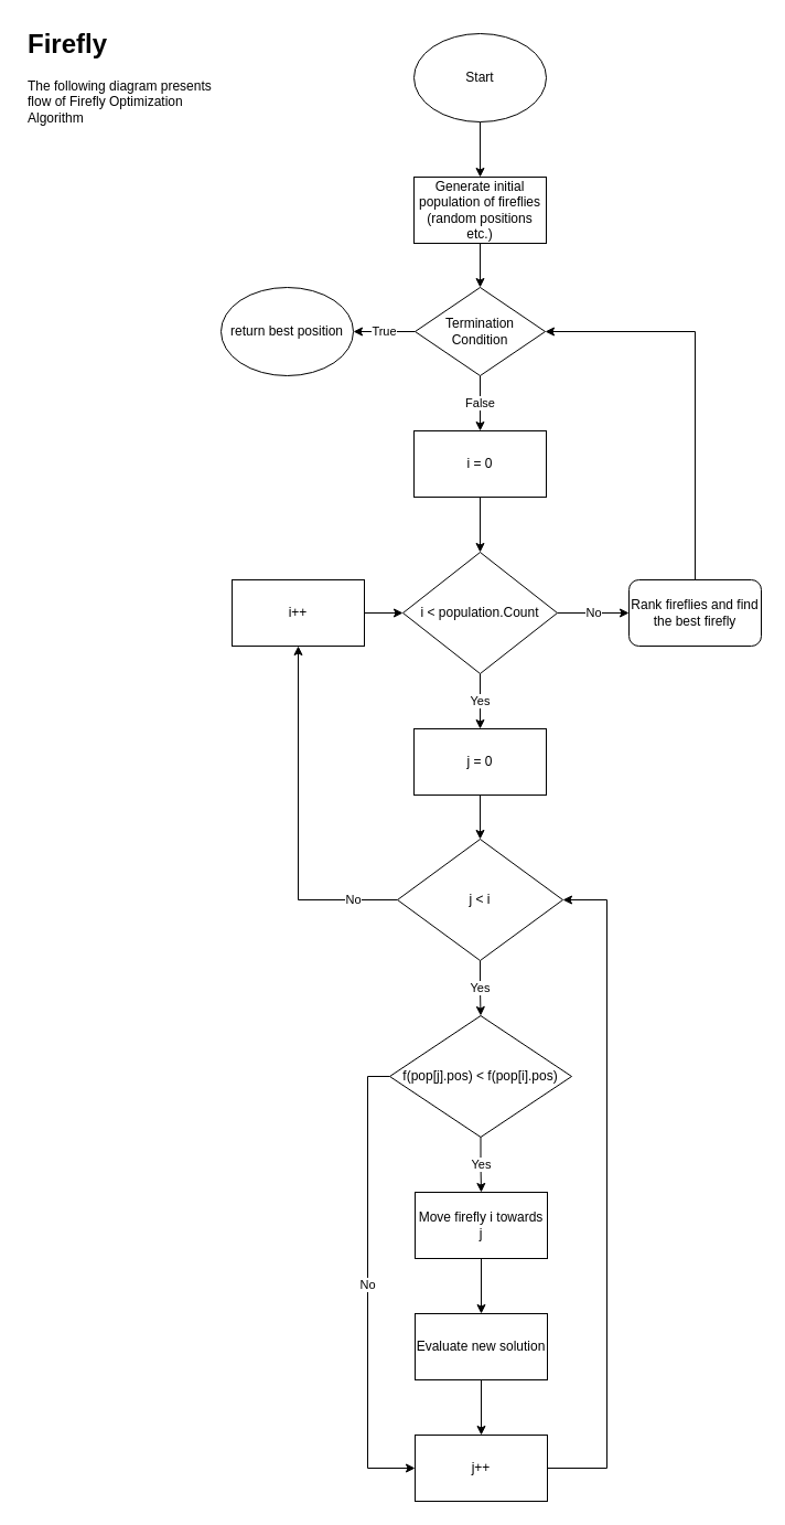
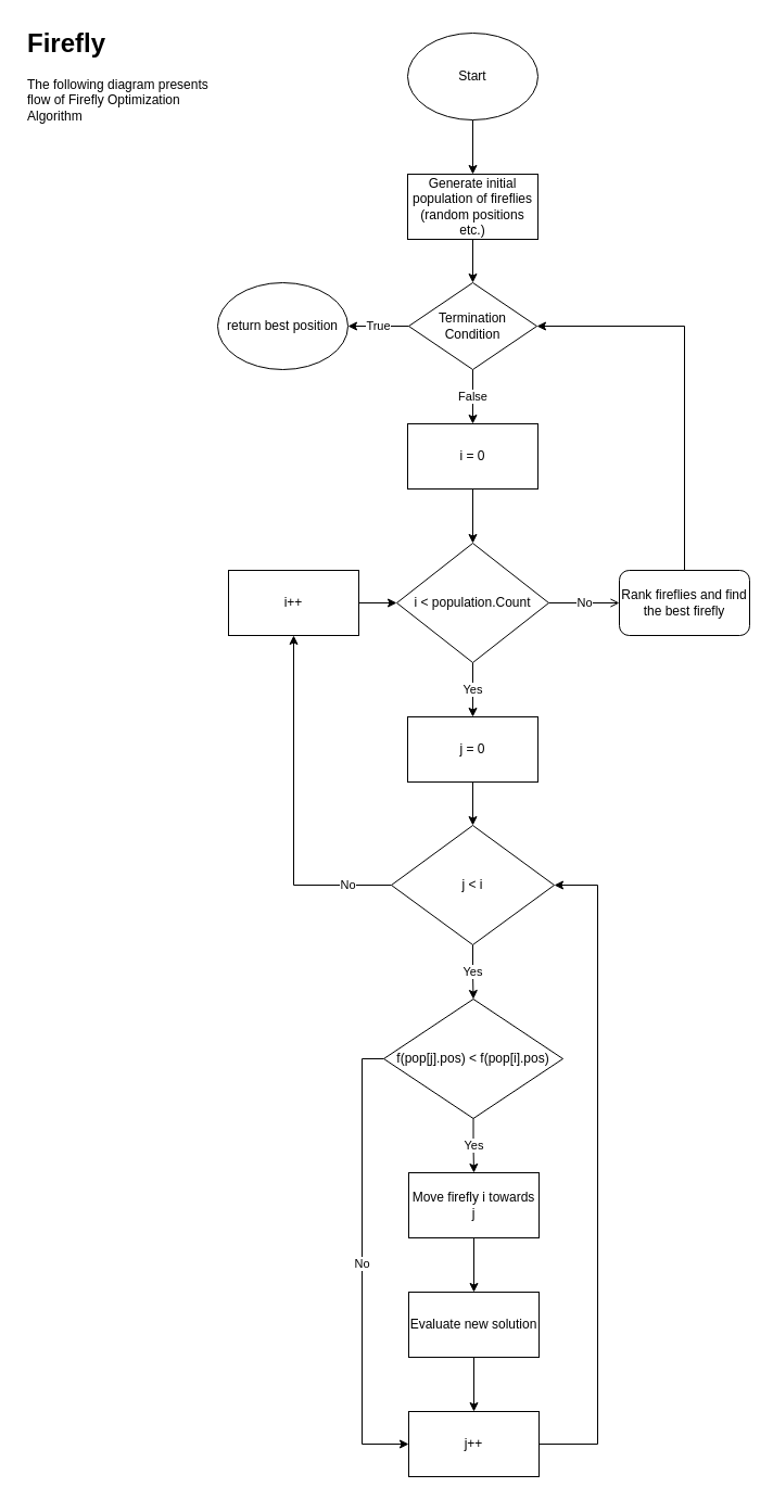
- <mxCell id="13" value="No" style="edgeStyle=orthogonalEdgeStyle;rounded=0;orthogonalLoop=1;jettySize=auto;html=1;exitX=1;exitY=0.5;exitDx=0;exitDy=0;entryX=0;entryY=0.5;entryDx=0;entryDy=0;" edge="1" parent="1" source="14" target="32"><mxGeometry relative="1" as="geometry" /></mxCell>
+ <mxCell id="13" value="No" style="edgeStyle=orthogonalEdgeStyle;rounded=0;orthogonalLoop=1;jettySize=auto;html=1;exitX=1;exitY=0.5;exitDx=0;exitDy=0;entryX=0;entryY=0.5;entryDx=0;entryDy=0;endArrow=open;" edge="1" parent="1" source="14" target="32"><mxGeometry relative="1" as="geometry" /></mxCell>
